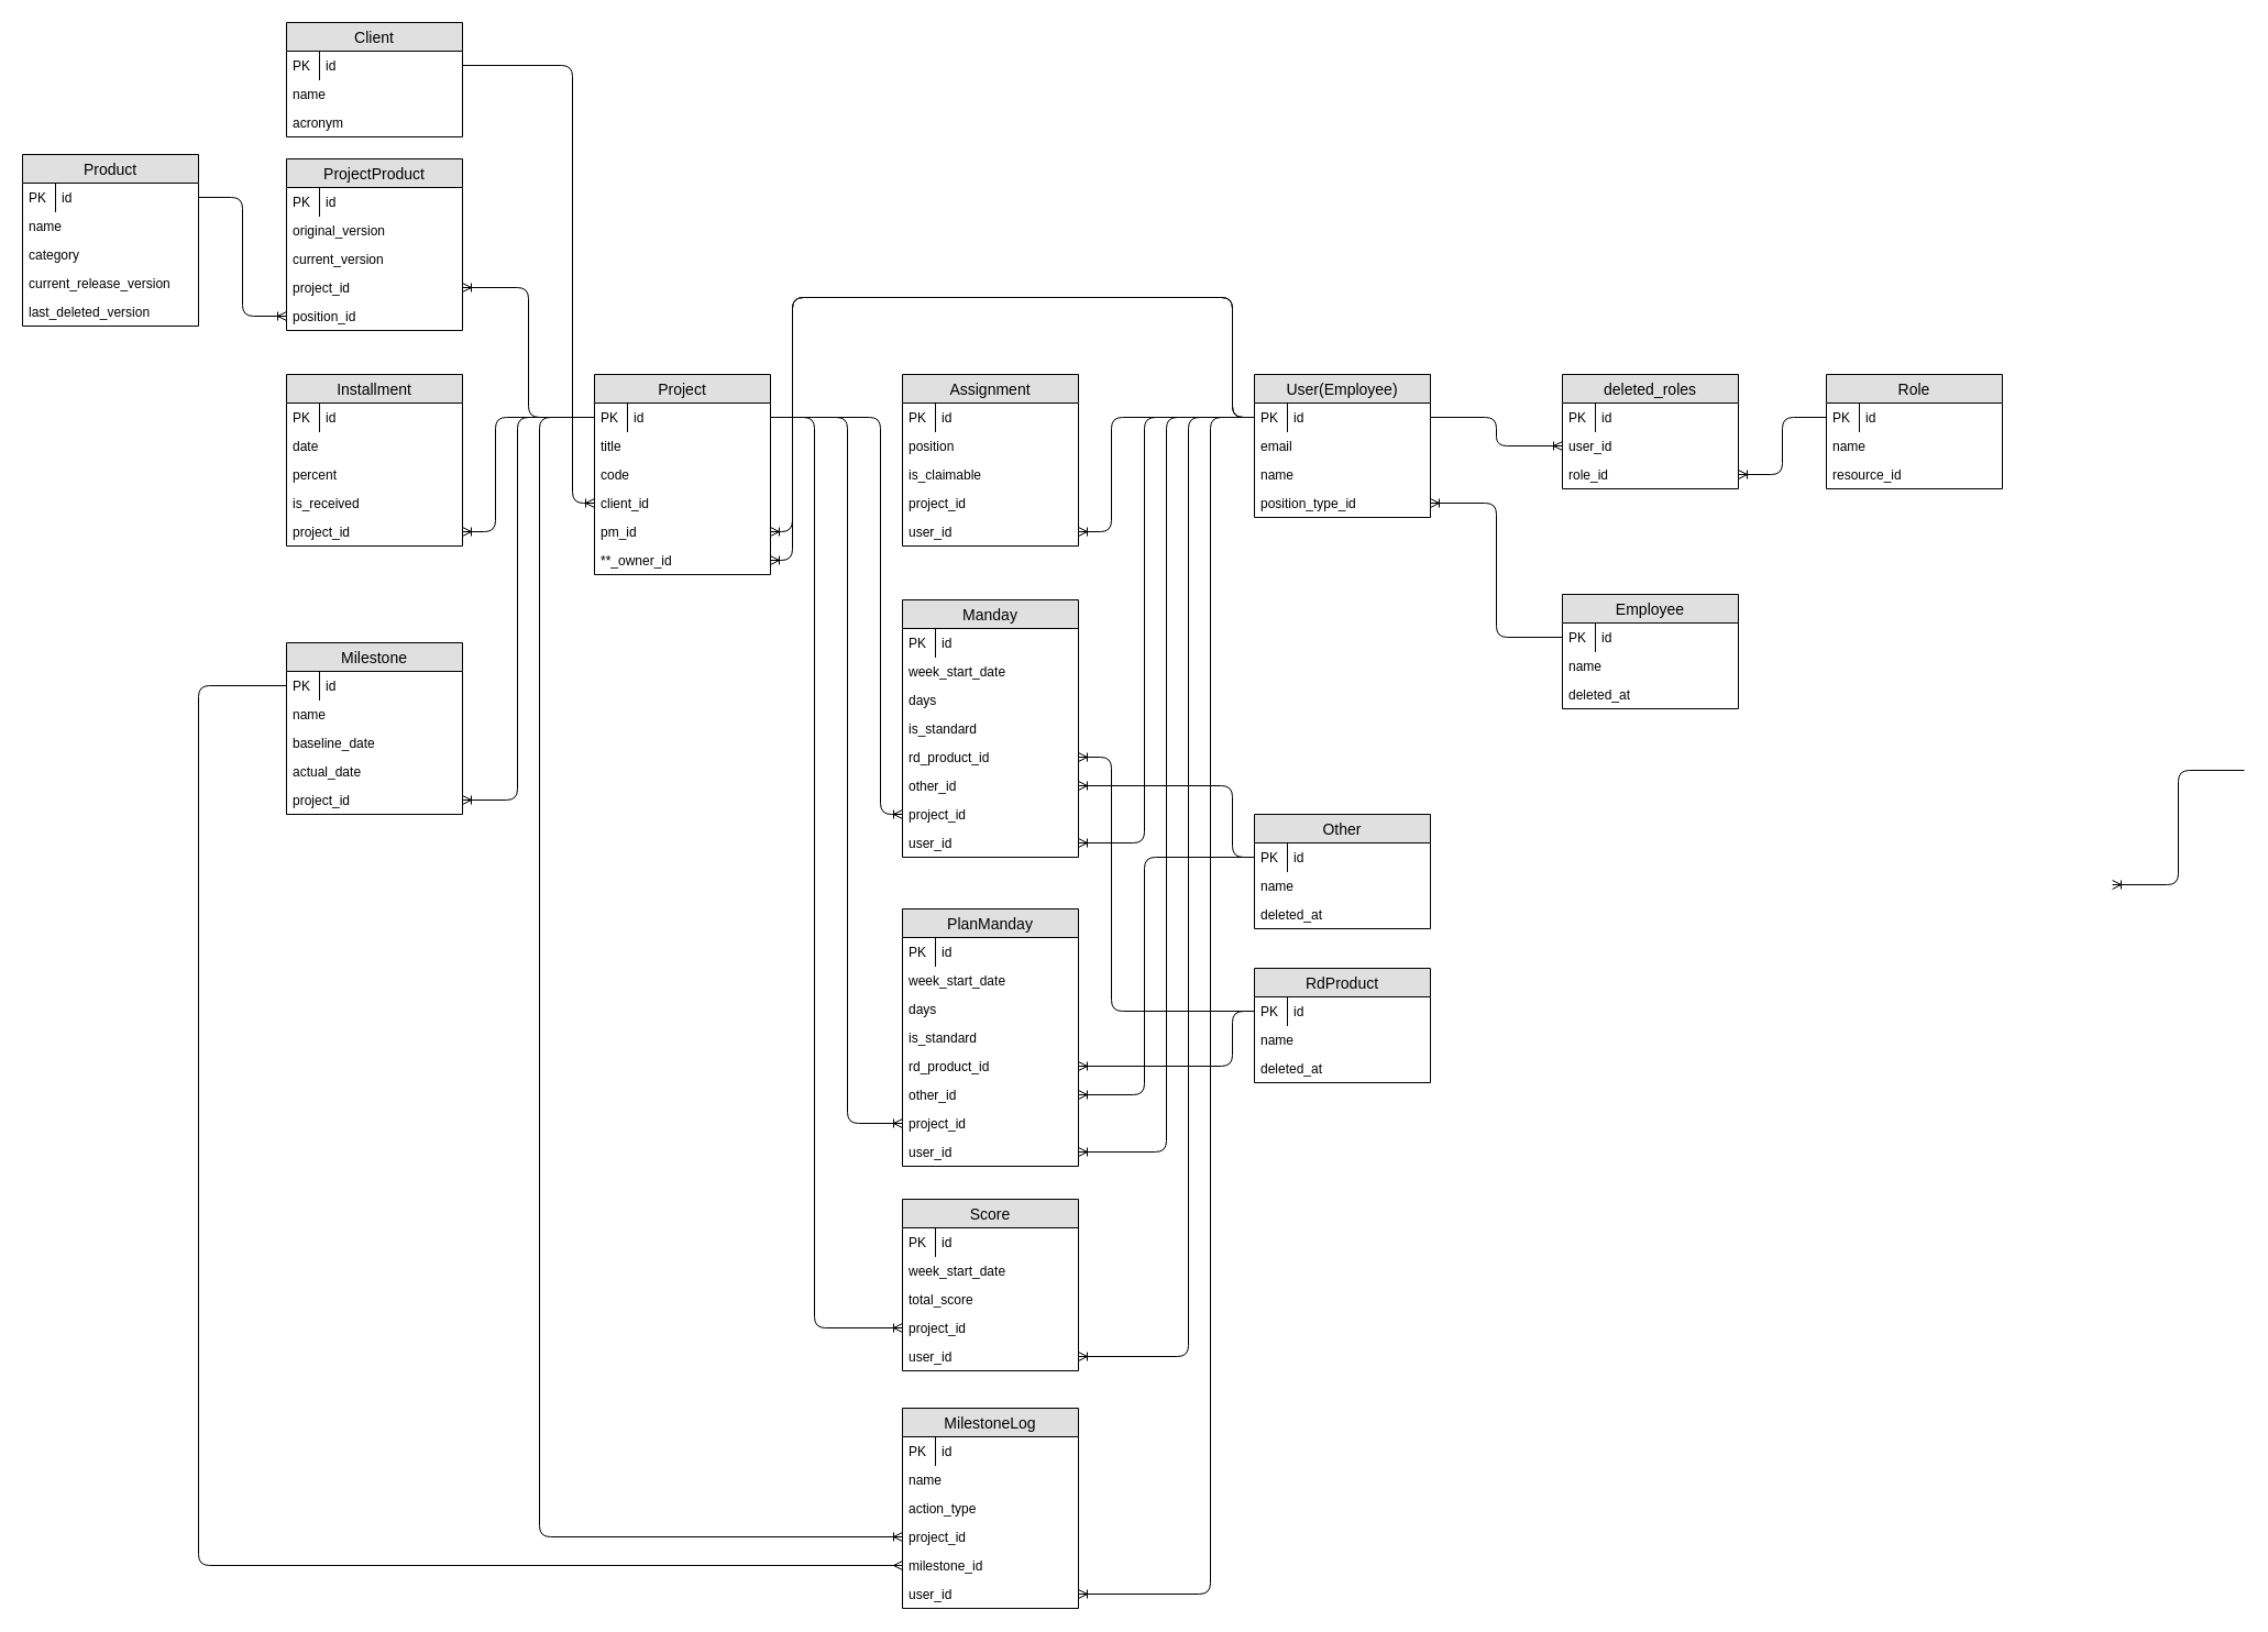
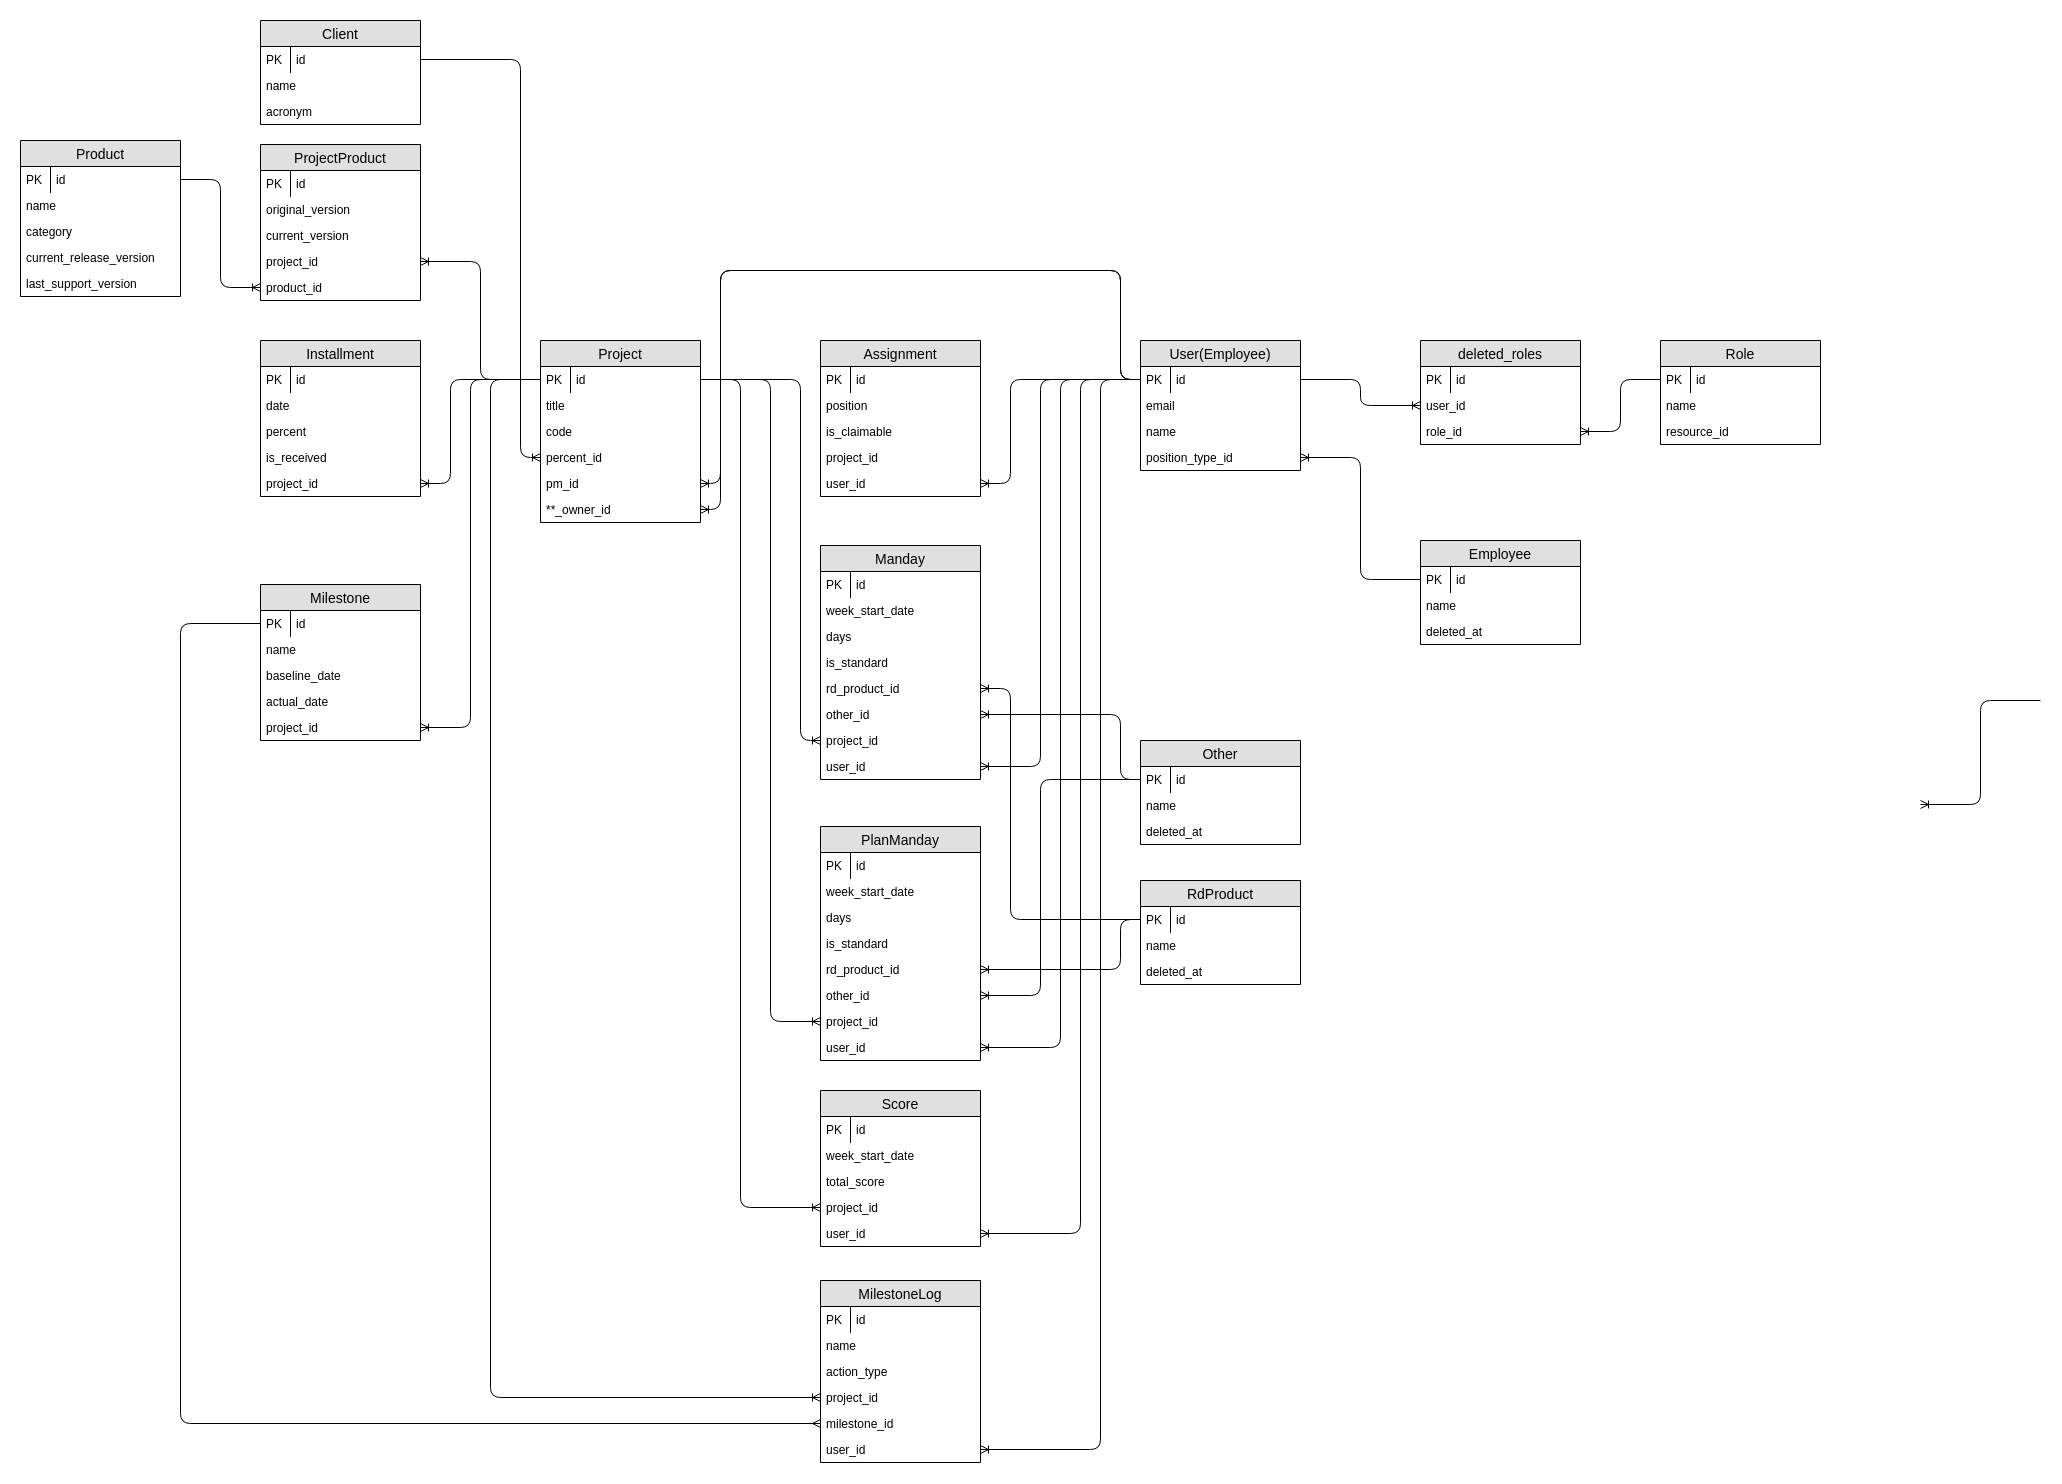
- <mxCell id="115" value="last_deleted_version" style="text;strokeColor=none;fillColor=none;spacingLeft=4;spacingRight=4;overflow=hidden;rotatable=0;points=[[0,0.5],[1,0.5]];portConstraint=eastwest;fontSize=12;" vertex="1" parent="109"><mxGeometry y="130" width="160" height="26" as="geometry" /></mxCell>
+ <mxCell id="115" value="last_support_version" style="text;strokeColor=none;fillColor=none;spacingLeft=4;spacingRight=4;overflow=hidden;rotatable=0;points=[[0,0.5],[1,0.5]];portConstraint=eastwest;fontSize=12;" vertex="1" parent="109"><mxGeometry y="130" width="160" height="26" as="geometry" /></mxCell>
- <mxCell id="71" value="position_id" style="text;strokeColor=none;fillColor=none;spacingLeft=4;spacingRight=4;overflow=hidden;rotatable=0;points=[[0,0.5],[1,0.5]];portConstraint=eastwest;fontSize=12;" parent="65" vertex="1"><mxGeometry y="130" width="160" height="26" as="geometry" /></mxCell>
+ <mxCell id="71" value="product_id" style="text;strokeColor=none;fillColor=none;spacingLeft=4;spacingRight=4;overflow=hidden;rotatable=0;points=[[0,0.5],[1,0.5]];portConstraint=eastwest;fontSize=12;" parent="65" vertex="1"><mxGeometry y="130" width="160" height="26" as="geometry" /></mxCell>
- <mxCell id="12" value="client_id" style="text;strokeColor=none;fillColor=none;spacingLeft=4;spacingRight=4;overflow=hidden;rotatable=0;points=[[0,0.5],[1,0.5]];portConstraint=eastwest;fontSize=12;" parent="7" vertex="1"><mxGeometry y="104" width="160" height="26" as="geometry" /></mxCell>
+ <mxCell id="12" value="percent_id" style="text;strokeColor=none;fillColor=none;spacingLeft=4;spacingRight=4;overflow=hidden;rotatable=0;points=[[0,0.5],[1,0.5]];portConstraint=eastwest;fontSize=12;" parent="7" vertex="1"><mxGeometry y="104" width="160" height="26" as="geometry" /></mxCell>
